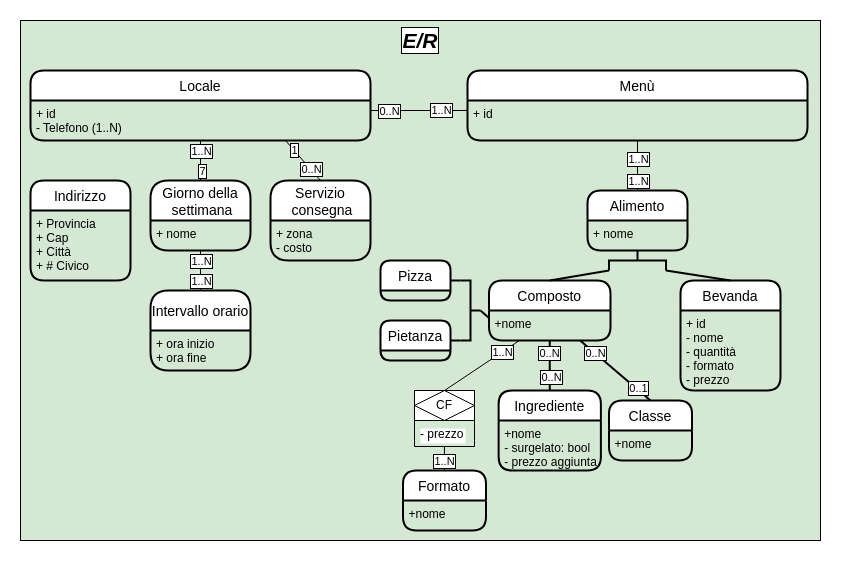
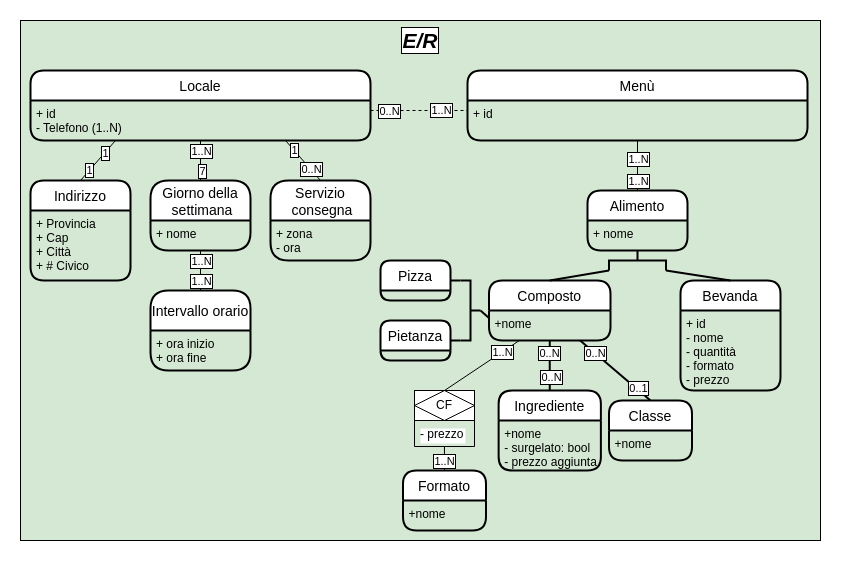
- <mxCell id="27" value="" style="endArrow=none;html=1;rounded=0;exitX=1;exitY=0.25;exitDx=0;exitDy=0;entryX=0;entryY=0.25;entryDx=0;entryDy=0;" edge="1" parent="1" source="4" target="26"><mxGeometry relative="1" as="geometry"><mxPoint x="330" y="130" as="sourcePoint" /><mxPoint x="490" y="130" as="targetPoint" /></mxGeometry></mxCell>
+ <mxCell id="27" value="" style="endArrow=none;html=1;rounded=0;exitX=1;exitY=0.25;exitDx=0;exitDy=0;entryX=0;entryY=0.25;entryDx=0;entryDy=0;dashed=1;" edge="1" parent="1" source="4" target="26"><mxGeometry relative="1" as="geometry"><mxPoint x="330" y="130" as="sourcePoint" /><mxPoint x="490" y="130" as="targetPoint" /></mxGeometry></mxCell>
+ <mxCell id="13" value="" style="endArrow=none;html=1;rounded=0;exitX=0.25;exitY=1;exitDx=0;exitDy=0;entryX=0.5;entryY=0;entryDx=0;entryDy=0;" edge="1" parent="1" source="4" target="5"><mxGeometry relative="1" as="geometry"><mxPoint x="200" y="260" as="sourcePoint" /><mxPoint x="360" y="260" as="targetPoint" /></mxGeometry></mxCell>
+ <mxCell id="14" value="1" style="edgeLabel;html=1;align=center;verticalAlign=middle;resizable=0;points=[];labelBorderColor=default;" vertex="1" connectable="0" parent="13"><mxGeometry x="-0.409" relative="1" as="geometry"><mxPoint as="offset" /></mxGeometry></mxCell>
+ <mxCell id="15" value="1" style="edgeLabel;html=1;align=center;verticalAlign=middle;resizable=0;points=[];labelBorderColor=default;" vertex="1" connectable="0" parent="13"><mxGeometry x="0.595" y="1" relative="1" as="geometry"><mxPoint y="-3" as="offset" /></mxGeometry></mxCell>
- <mxCell id="12" value="+ zona&#10;- costo" style="align=left;strokeColor=none;fillColor=none;spacingLeft=4;fontSize=12;verticalAlign=top;resizable=0;rotatable=0;part=1;" vertex="1" parent="11"><mxGeometry y="40" width="100" height="40" as="geometry" /></mxCell>
+ <mxCell id="12" value="+ zona&#10;- ora" style="align=left;strokeColor=none;fillColor=none;spacingLeft=4;fontSize=12;verticalAlign=top;resizable=0;rotatable=0;part=1;" vertex="1" parent="11"><mxGeometry y="40" width="100" height="40" as="geometry" /></mxCell>
